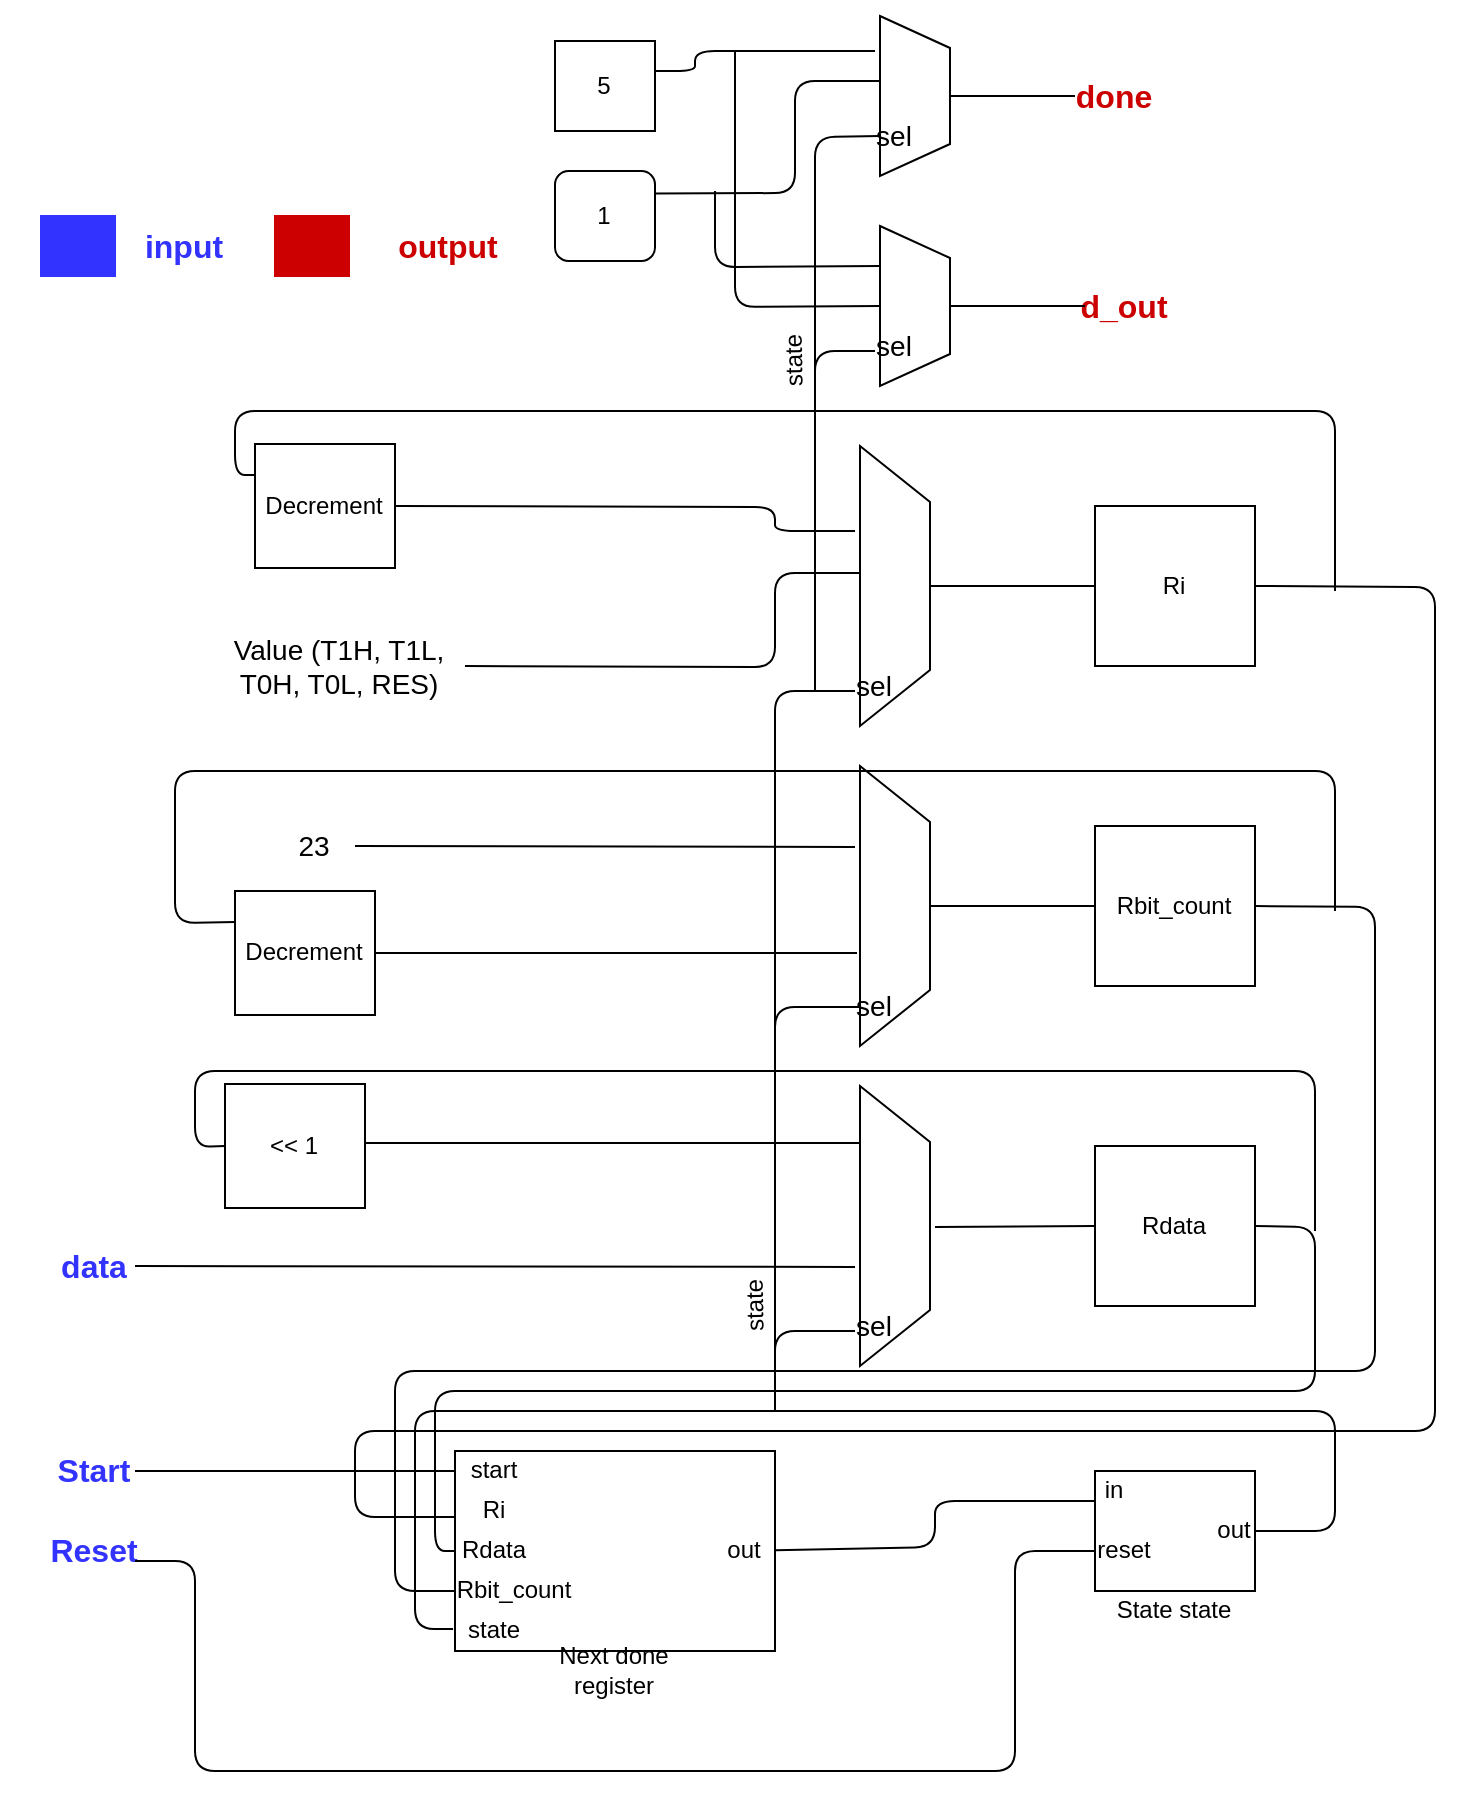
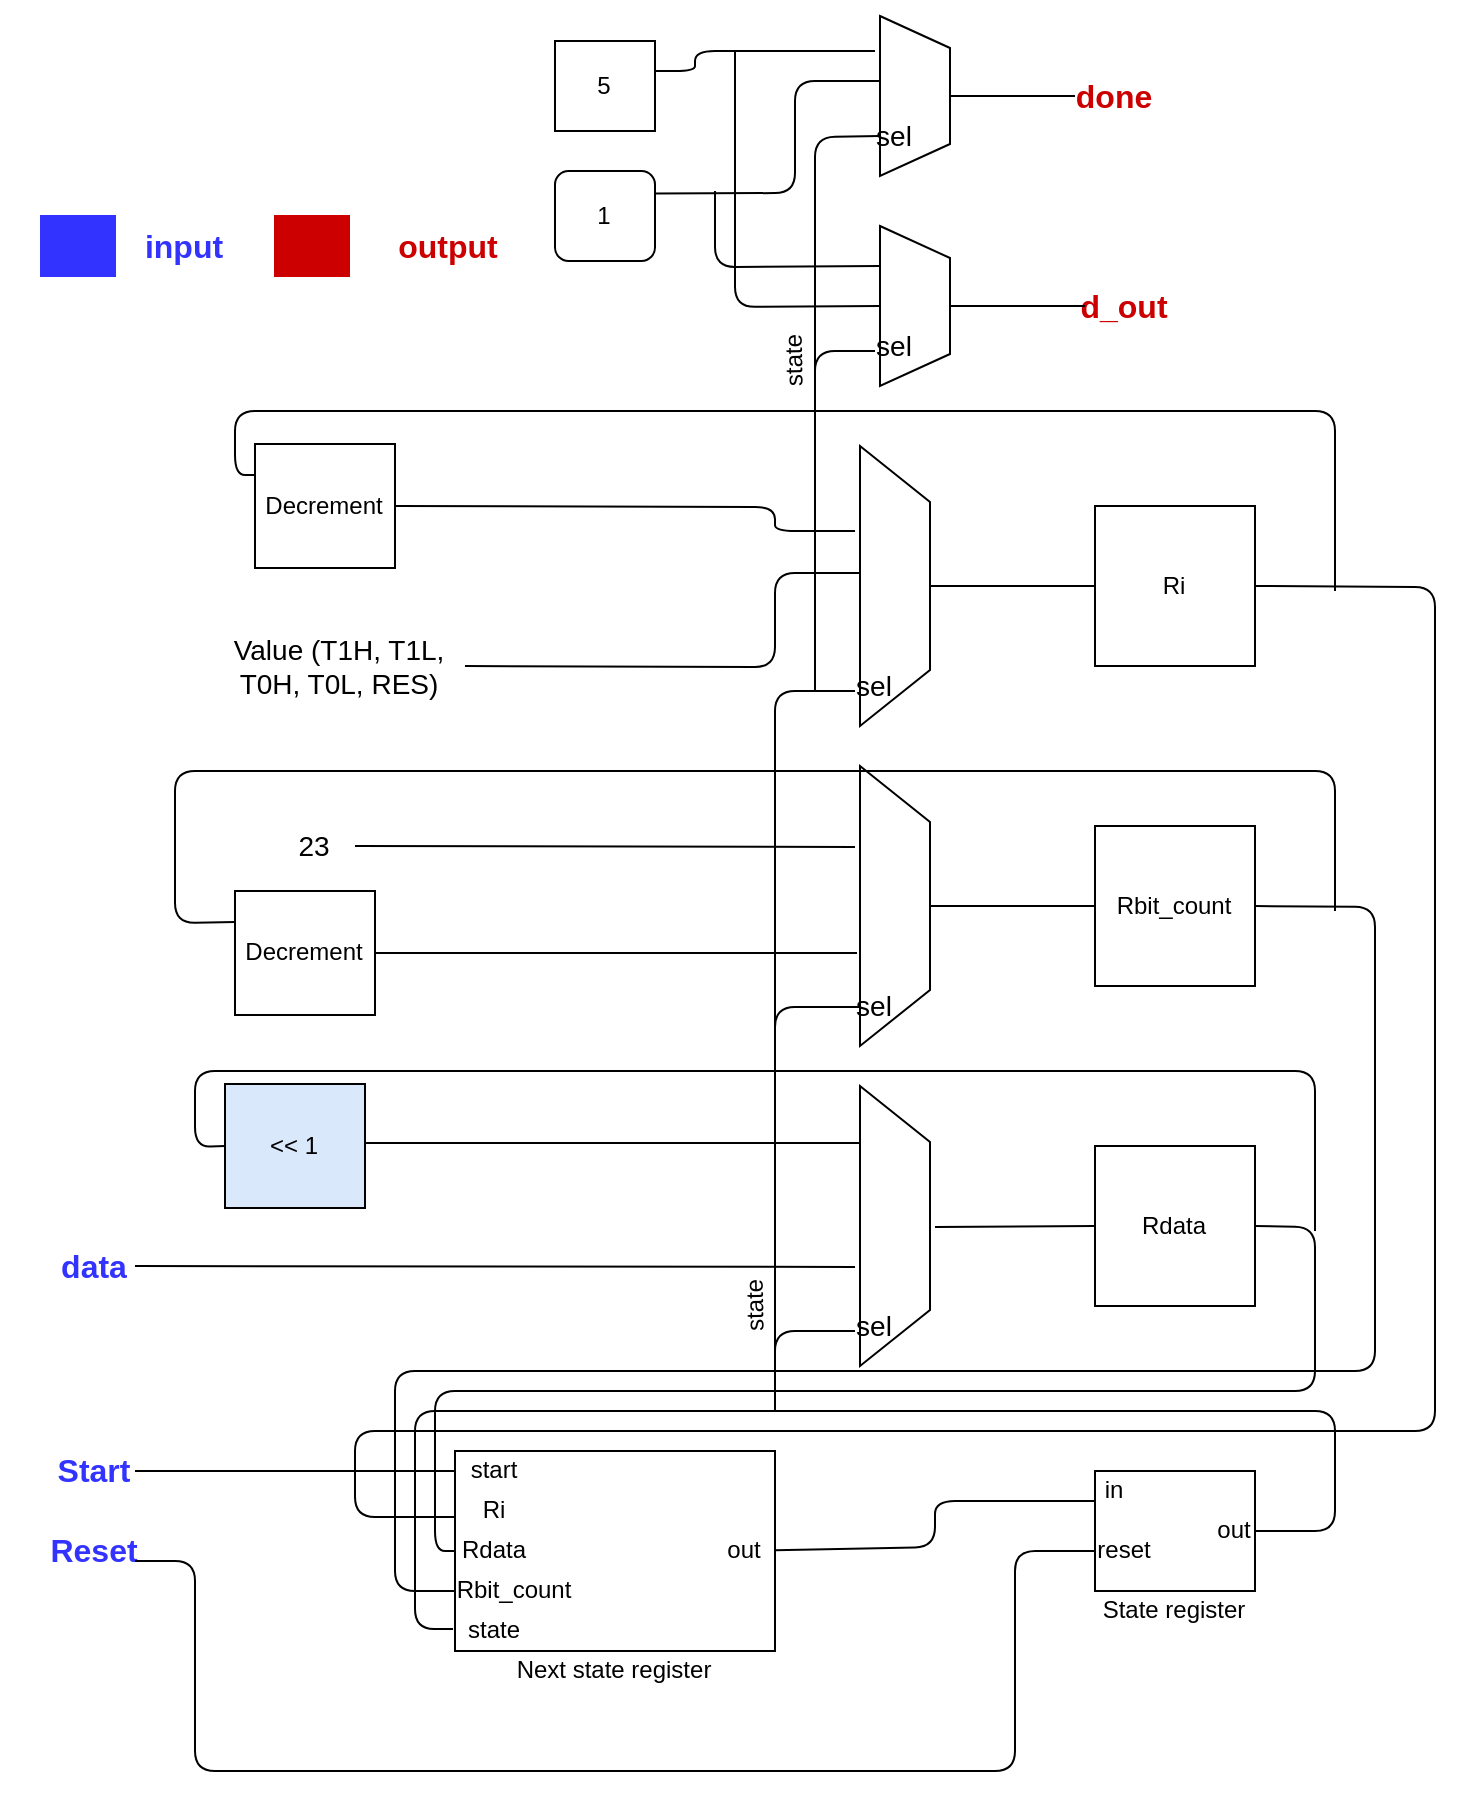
- <mxCell id="14" value="&amp;lt;&amp;lt; 1" style="rounded=0;whiteSpace=wrap;html=1;" parent="1" vertex="1"><mxGeometry x="112" y="541.5" width="70" height="62" as="geometry" /></mxCell>
+ <mxCell id="14" value="&amp;lt;&amp;lt; 1" style="rounded=0;whiteSpace=wrap;html=1;fillColor=#dae8fc;" parent="1" vertex="1"><mxGeometry x="112" y="541.5" width="70" height="62" as="geometry" /></mxCell>
- <mxCell id="8" value="State state" style="text;html=1;strokeColor=none;fillColor=none;align=center;verticalAlign=middle;whiteSpace=wrap;rounded=0;" parent="1" vertex="1"><mxGeometry x="537" y="795" width="100" height="20" as="geometry" /></mxCell>
+ <mxCell id="8" value="State register" style="text;html=1;strokeColor=none;fillColor=none;align=center;verticalAlign=middle;whiteSpace=wrap;rounded=0;" parent="1" vertex="1"><mxGeometry x="537" y="795" width="100" height="20" as="geometry" /></mxCell>
- <mxCell id="6" value="Next done register" style="text;html=1;strokeColor=none;fillColor=none;align=center;verticalAlign=middle;whiteSpace=wrap;rounded=0;" parent="1" vertex="1"><mxGeometry x="257" y="825" width="100" height="20" as="geometry" /></mxCell>
+ <mxCell id="6" value="Next state register" style="text;html=1;strokeColor=none;fillColor=none;align=center;verticalAlign=middle;whiteSpace=wrap;rounded=0;" parent="1" vertex="1"><mxGeometry x="257" y="825" width="100" height="20" as="geometry" /></mxCell>
